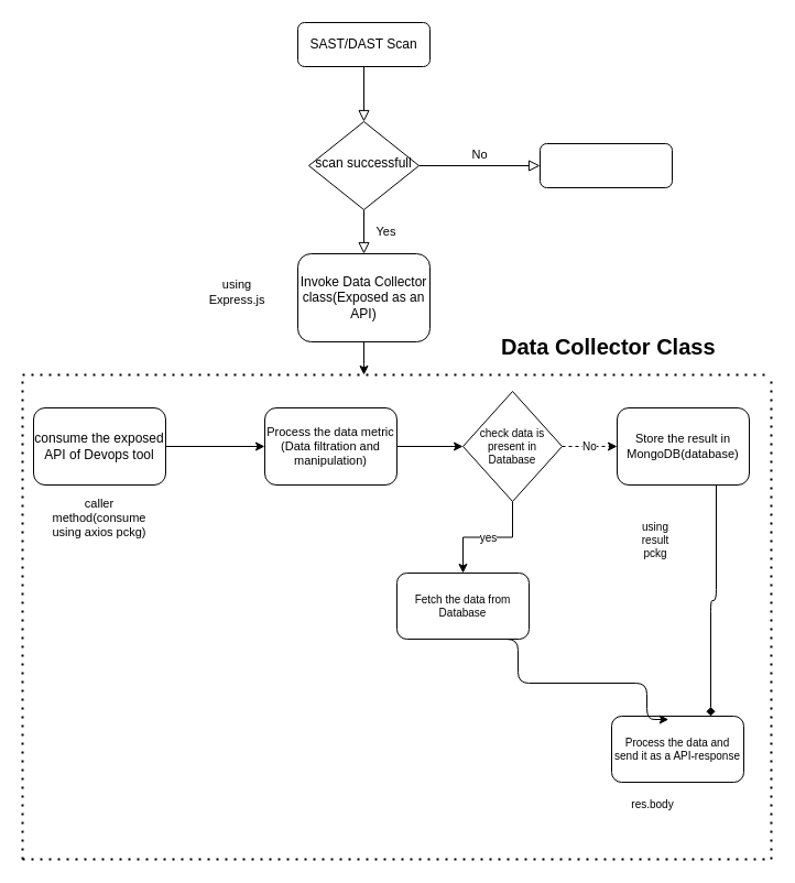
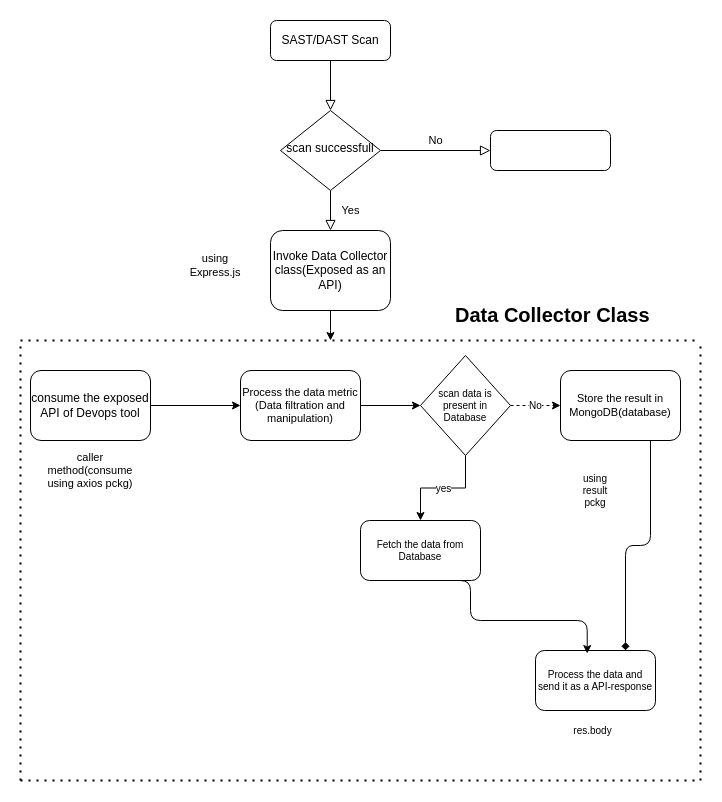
- <mxCell id="20" value="check data is present in Database" style="rhombus;whiteSpace=wrap;html=1;fontSize=10;" vertex="1" parent="1"><mxGeometry x="420" y="355" width="90" height="100" as="geometry" /></mxCell>
+ <mxCell id="20" value="scan data is present in Database" style="rhombus;whiteSpace=wrap;html=1;fontSize=10;" vertex="1" parent="1"><mxGeometry x="420" y="355" width="90" height="100" as="geometry" /></mxCell>
- <mxCell id="22" value="Process the data and send it as a API-response" style="rounded=1;whiteSpace=wrap;html=1;fontSize=10;" vertex="1" parent="1"><mxGeometry x="555" y="650" width="120" height="60" as="geometry" /></mxCell>
+ <mxCell id="22" value="Process the data and send it as a API-response" style="rounded=1;whiteSpace=wrap;html=1;fontSize=10;" vertex="1" parent="1"><mxGeometry x="535" y="650" width="120" height="60" as="geometry" /></mxCell>
